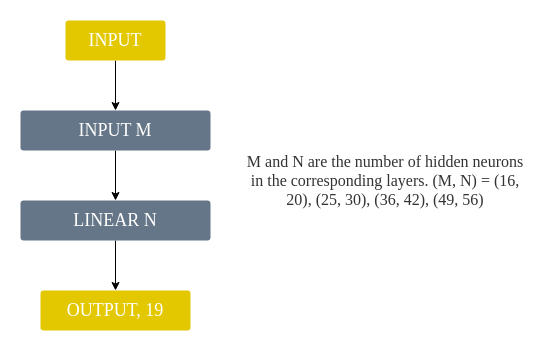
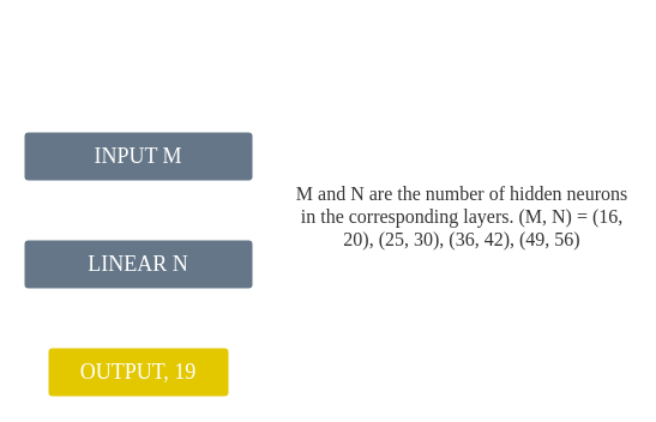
- <mxCell id="3" value="&lt;font face=&quot;Monaco&quot; style=&quot;font-size: 18px&quot;&gt;INPUT&lt;/font&gt;" style="rounded=1;whiteSpace=wrap;html=1;strokeColor=none;fillColor=#e3c800;fontColor=#ffffff;arcSize=8;" parent="1" vertex="1"><mxGeometry x="65" y="20" width="100" height="40" as="geometry" /></mxCell>
- <mxCell id="2" style="edgeStyle=orthogonalEdgeStyle;rounded=0;orthogonalLoop=1;jettySize=auto;html=1;exitX=0.5;exitY=1;exitDx=0;exitDy=0;entryX=0.5;entryY=0;entryDx=0;entryDy=0;" edge="1" parent="1" source="3" target="6"><mxGeometry relative="1" as="geometry" /></mxCell>
- <mxCell id="5" style="edgeStyle=orthogonalEdgeStyle;rounded=0;orthogonalLoop=1;jettySize=auto;html=1;exitX=0.5;exitY=1;exitDx=0;exitDy=0;entryX=0.5;entryY=0;entryDx=0;entryDy=0;" edge="1" parent="1" source="6" target="8"><mxGeometry relative="1" as="geometry" /></mxCell>
- <mxCell id="7" style="edgeStyle=orthogonalEdgeStyle;rounded=0;orthogonalLoop=1;jettySize=auto;html=1;exitX=0.5;exitY=1;exitDx=0;exitDy=0;entryX=0.5;entryY=0;entryDx=0;entryDy=0;" edge="1" parent="1" source="8" target="4"><mxGeometry relative="1" as="geometry" /></mxCell>
